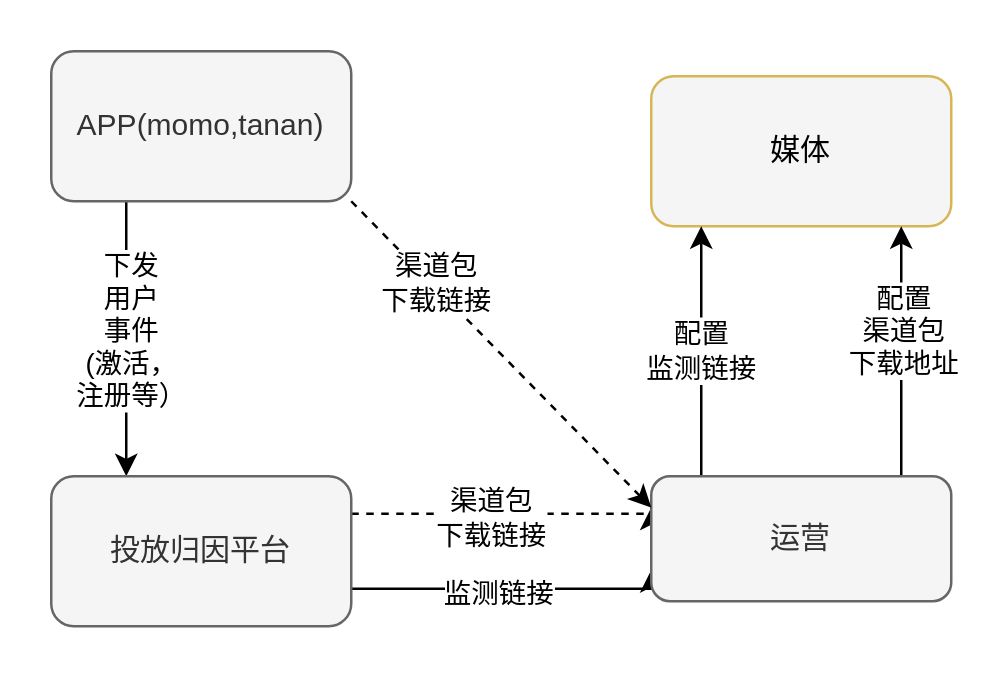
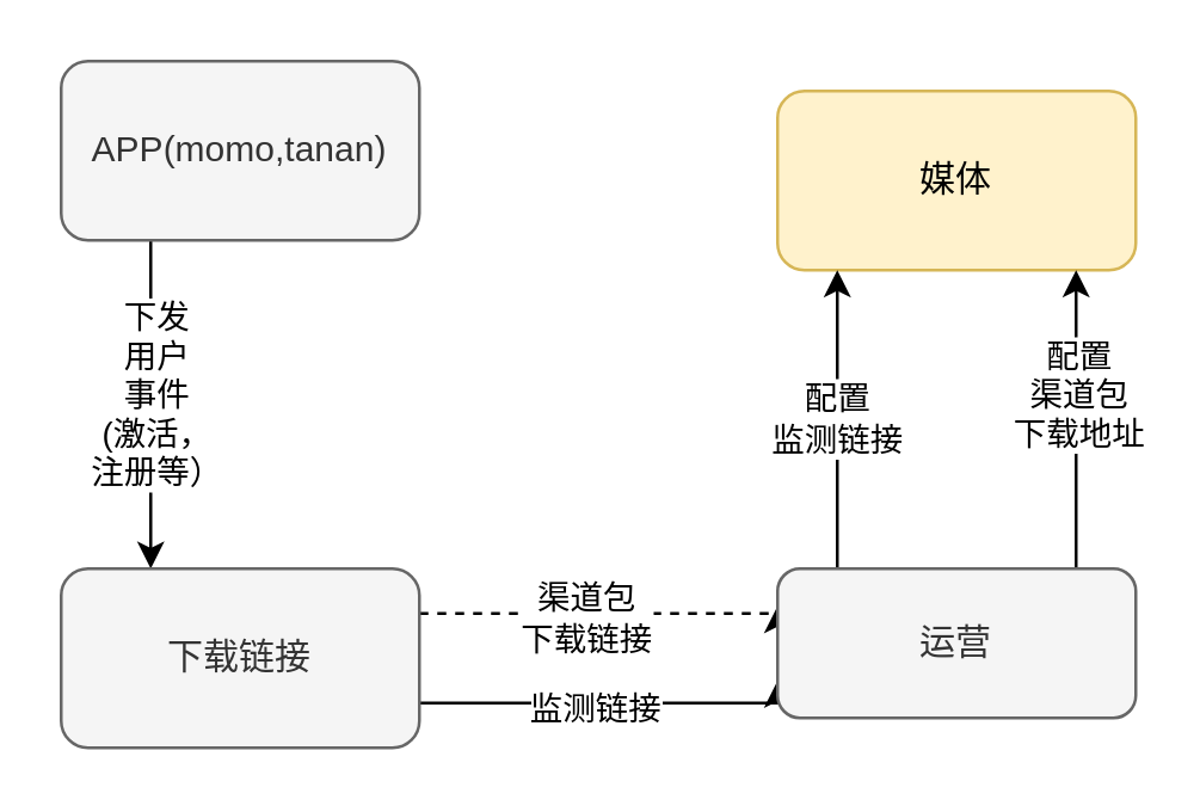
- <mxCell id="5" value="媒体" style="rounded=1;whiteSpace=wrap;html=1;fillColor=#f5f5f5;strokeColor=#d6b656;" vertex="1" parent="1"><mxGeometry x="260" y="30" width="120" height="60" as="geometry" /></mxCell>
+ <mxCell id="5" value="媒体" style="rounded=1;whiteSpace=wrap;html=1;fillColor=#fff2cc;strokeColor=#d6b656;" vertex="1" parent="1"><mxGeometry x="260" y="30" width="120" height="60" as="geometry" /></mxCell>
- <mxCell id="16" value="" style="endArrow=classic;html=1;rounded=0;dashed=1;exitX=1;exitY=1;exitDx=0;exitDy=0;entryX=0;entryY=0.25;entryDx=0;entryDy=0;" edge="1" parent="1" source="4" target="15"><mxGeometry width="50" height="50" relative="1" as="geometry"><mxPoint x="150" y="100" as="sourcePoint" /><mxPoint x="200" y="50" as="targetPoint" /></mxGeometry></mxCell>
- <mxCell id="17" value="渠道包&lt;br&gt;下载链接" style="edgeLabel;html=1;align=center;verticalAlign=middle;resizable=0;points=[];" vertex="1" connectable="0" parent="16"><mxGeometry x="-0.447" y="1" relative="1" as="geometry"><mxPoint as="offset" /></mxGeometry></mxCell>
- <mxCell id="10" value="投放归因平台" style="rounded=1;whiteSpace=wrap;html=1;fillColor=#f5f5f5;fontColor=#333333;strokeColor=#666666;" vertex="1" parent="1"><mxGeometry x="20" y="190" width="120" height="60" as="geometry" /></mxCell>
+ <mxCell id="10" value="下载链接" style="rounded=1;whiteSpace=wrap;html=1;fillColor=#f5f5f5;fontColor=#333333;strokeColor=#666666;" vertex="1" parent="1"><mxGeometry x="20" y="190" width="120" height="60" as="geometry" /></mxCell>
